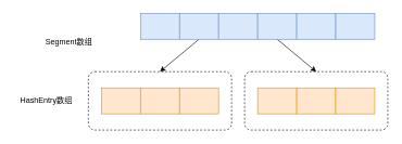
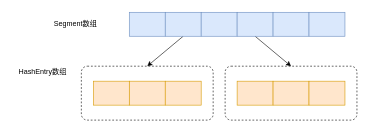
- <mxCell id="18" value="Segment数组" style="text;html=1;align=center;verticalAlign=middle;resizable=0;points=[];autosize=1;strokeColor=none;fillColor=none;" vertex="1" parent="1"><mxGeometry x="60" y="55" width="90" height="20" as="geometry" /></mxCell>
+ <mxCell id="18" value="Segment数组" style="text;html=1;align=center;verticalAlign=middle;resizable=0;points=[];autosize=1;strokeColor=none;fillColor=none;" vertex="1" parent="1"><mxGeometry x="80" y="30" width="90" height="20" as="geometry" /></mxCell>
- <mxCell id="19" value="HashEntry数组" style="text;html=1;align=center;verticalAlign=middle;resizable=0;points=[];autosize=1;strokeColor=none;fillColor=none;" vertex="1" parent="1"><mxGeometry x="20" y="145" width="100" height="20" as="geometry" /></mxCell>
+ <mxCell id="19" value="HashEntry数组" style="text;html=1;align=center;verticalAlign=middle;resizable=0;points=[];autosize=1;strokeColor=none;fillColor=none;" vertex="1" parent="1"><mxGeometry x="20" y="110" width="100" height="20" as="geometry" /></mxCell>
